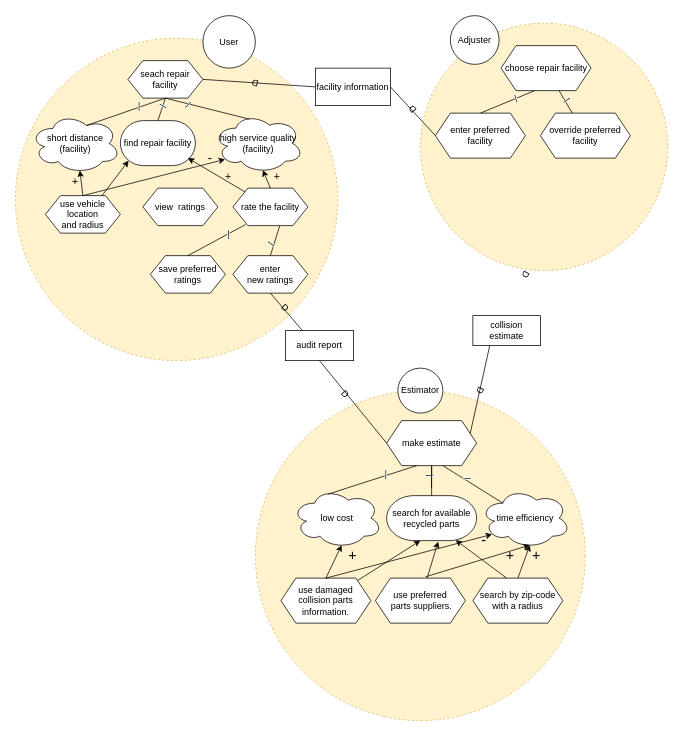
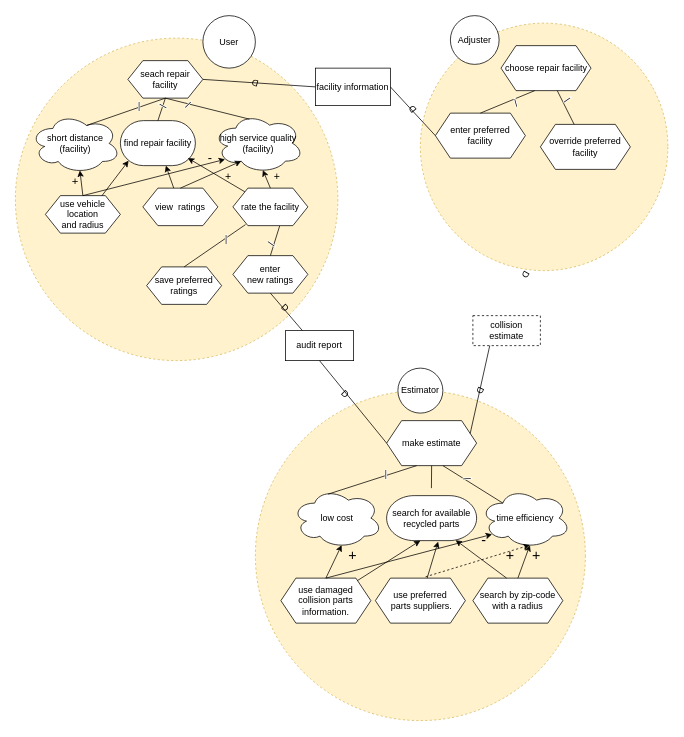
- <mxCell id="23" value="override preferred facility" style="shape=hexagon;perimeter=hexagonPerimeter2;whiteSpace=wrap;html=1;fixedSize=1;strokeWidth=1;" vertex="1" parent="1"><mxGeometry x="720" y="150" width="120" height="60" as="geometry" /></mxCell>
+ <mxCell id="23" value="override preferred facility" style="shape=hexagon;perimeter=hexagonPerimeter2;whiteSpace=wrap;html=1;fixedSize=1;strokeWidth=1;" vertex="1" parent="1"><mxGeometry x="720" y="165" width="120" height="60" as="geometry" /></mxCell>
+ <mxCell id="34" value="" style="endArrow=classic;html=1;exitX=0.5;exitY=0;exitDx=0;exitDy=0;entryX=0.31;entryY=0.8;entryDx=0;entryDy=0;entryPerimeter=0;" edge="1" parent="1" source="13" target="12"><mxGeometry width="50" height="50" relative="1" as="geometry"><mxPoint x="140" y="230" as="sourcePoint" /><mxPoint x="190" y="180" as="targetPoint" /></mxGeometry></mxCell>
+ <mxCell id="82" value="" style="endArrow=classic;html=1;" edge="1" parent="1" source="13" target="9"><mxGeometry width="50" height="50" relative="1" as="geometry"><mxPoint x="115.3" y="270.25" as="sourcePoint" /><mxPoint x="181" y="223.4" as="targetPoint" /></mxGeometry></mxCell>
- <mxCell id="16" value="save preferred&lt;br&gt;ratings" style="shape=hexagon;perimeter=hexagonPerimeter2;whiteSpace=wrap;html=1;fixedSize=1;strokeWidth=1;" vertex="1" parent="1"><mxGeometry x="200" y="340" width="100" height="50" as="geometry" /></mxCell>
+ <mxCell id="16" value="save preferred&lt;br&gt;ratings" style="shape=hexagon;perimeter=hexagonPerimeter2;whiteSpace=wrap;html=1;fixedSize=1;strokeWidth=1;" vertex="1" parent="1"><mxGeometry x="195" y="355" width="100" height="50" as="geometry" /></mxCell>
- <mxCell id="15" value="collision estimate" style="rounded=0;whiteSpace=wrap;html=1;strokeWidth=1;" vertex="1" parent="1"><mxGeometry x="630" y="420" width="90" height="40" as="geometry" /></mxCell>
+ <mxCell id="15" value="collision estimate" style="rounded=0;whiteSpace=wrap;html=1;strokeWidth=1;dashed=1;" vertex="1" parent="1"><mxGeometry x="630" y="420" width="90" height="40" as="geometry" /></mxCell>
- <mxCell id="54" value="" style="endArrow=none;html=1;exitX=0.5;exitY=0;exitDx=0;exitDy=0;" edge="1" parent="1" source="19" target="20"><mxGeometry width="50" height="50" relative="1" as="geometry"><mxPoint x="447" y="668" as="sourcePoint" /><mxPoint x="565" y="630" as="targetPoint" /></mxGeometry></mxCell>
- <mxCell id="55" value="|" style="edgeLabel;html=1;align=center;verticalAlign=middle;resizable=0;points=[];rotation=85;" vertex="1" connectable="0" parent="54"><mxGeometry x="0.144" relative="1" as="geometry"><mxPoint y="-5" as="offset" /></mxGeometry></mxCell>
- <mxCell id="75" value="" style="endArrow=classic;html=1;entryX=0.55;entryY=0.95;entryDx=0;entryDy=0;entryPerimeter=0;rounded=1;exitX=0.558;exitY=-0.03;exitDx=0;exitDy=0;exitPerimeter=0;" edge="1" parent="1" source="59" target="48"><mxGeometry width="50" height="50" relative="1" as="geometry"><mxPoint x="604" y="770" as="sourcePoint" /><mxPoint x="620" y="726" as="targetPoint" /></mxGeometry></mxCell>
+ <mxCell id="75" value="" style="endArrow=classic;html=1;entryX=0.55;entryY=0.95;entryDx=0;entryDy=0;entryPerimeter=0;rounded=1;exitX=0.558;exitY=-0.03;exitDx=0;exitDy=0;exitPerimeter=0;dashed=1;" edge="1" parent="1" source="59" target="48"><mxGeometry width="50" height="50" relative="1" as="geometry"><mxPoint x="604" y="770" as="sourcePoint" /><mxPoint x="620" y="726" as="targetPoint" /></mxGeometry></mxCell>
